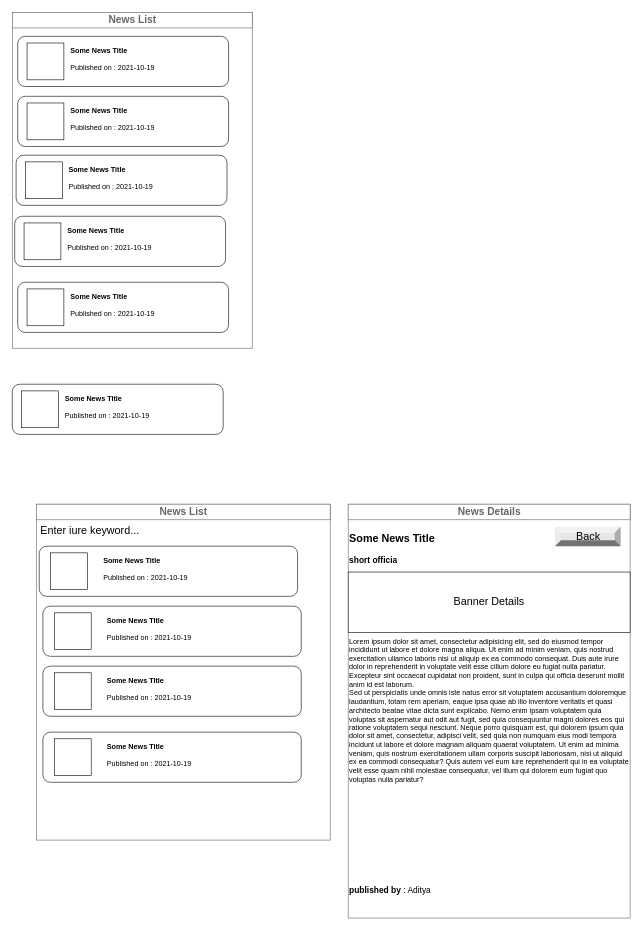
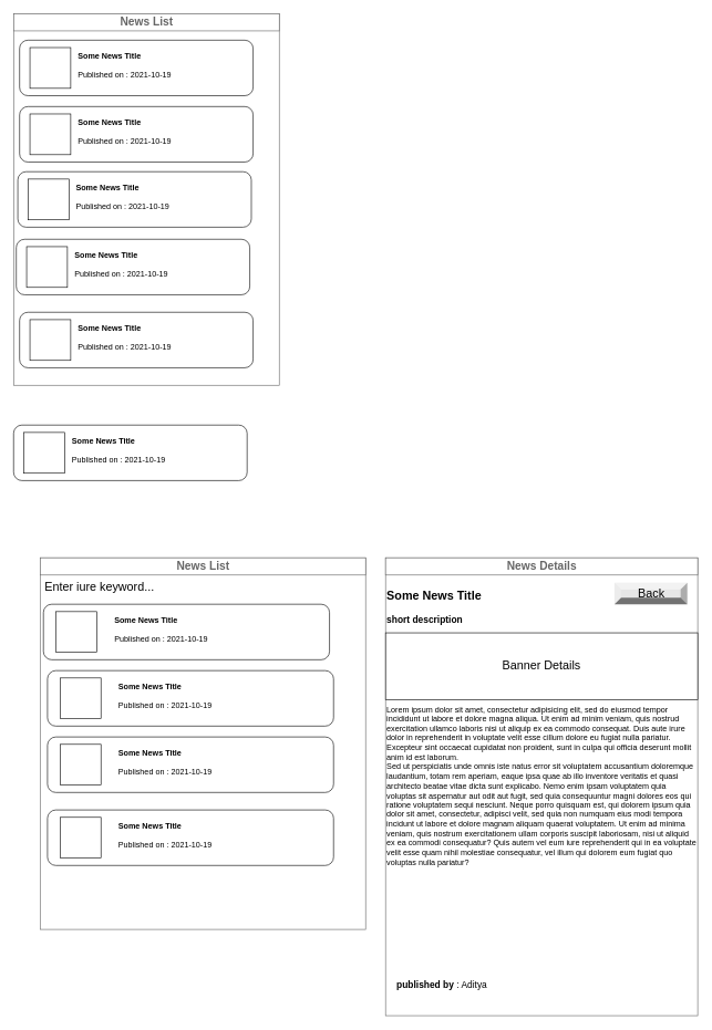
- <mxCell id="38" value="&lt;div&gt;&lt;b&gt;&lt;font style=&quot;font-size: 14px&quot;&gt;short officia&lt;/font&gt;&lt;/b&gt;&lt;/div&gt;" style="text;html=1;strokeColor=none;fillColor=none;align=left;verticalAlign=middle;whiteSpace=wrap;rounded=0;" vertex="1" parent="34"><mxGeometry y="75.405" width="454.333" height="37.703" as="geometry" /></mxCell>
+ <mxCell id="38" value="&lt;div&gt;&lt;b&gt;&lt;font style=&quot;font-size: 14px&quot;&gt;short description&lt;/font&gt;&lt;/b&gt;&lt;/div&gt;" style="text;html=1;strokeColor=none;fillColor=none;align=left;verticalAlign=middle;whiteSpace=wrap;rounded=0;" vertex="1" parent="34"><mxGeometry y="75.405" width="454.333" height="37.703" as="geometry" /></mxCell>
- <mxCell id="37" value="&lt;b&gt;published by&lt;/b&gt; : Aditya" style="text;html=1;strokeColor=none;fillColor=none;align=left;verticalAlign=middle;whiteSpace=wrap;rounded=0;fontSize=14;" vertex="1" parent="34"><mxGeometry y="630.001" width="282" height="26.26" as="geometry" /></mxCell>
+ <mxCell id="37" value="&lt;b&gt;published by&lt;/b&gt; : Aditya" style="text;html=1;strokeColor=none;fillColor=none;align=left;verticalAlign=middle;whiteSpace=wrap;rounded=0;fontSize=14;" vertex="1" parent="34"><mxGeometry x="15" y="630.001" width="282" height="26.26" as="geometry" /></mxCell>
